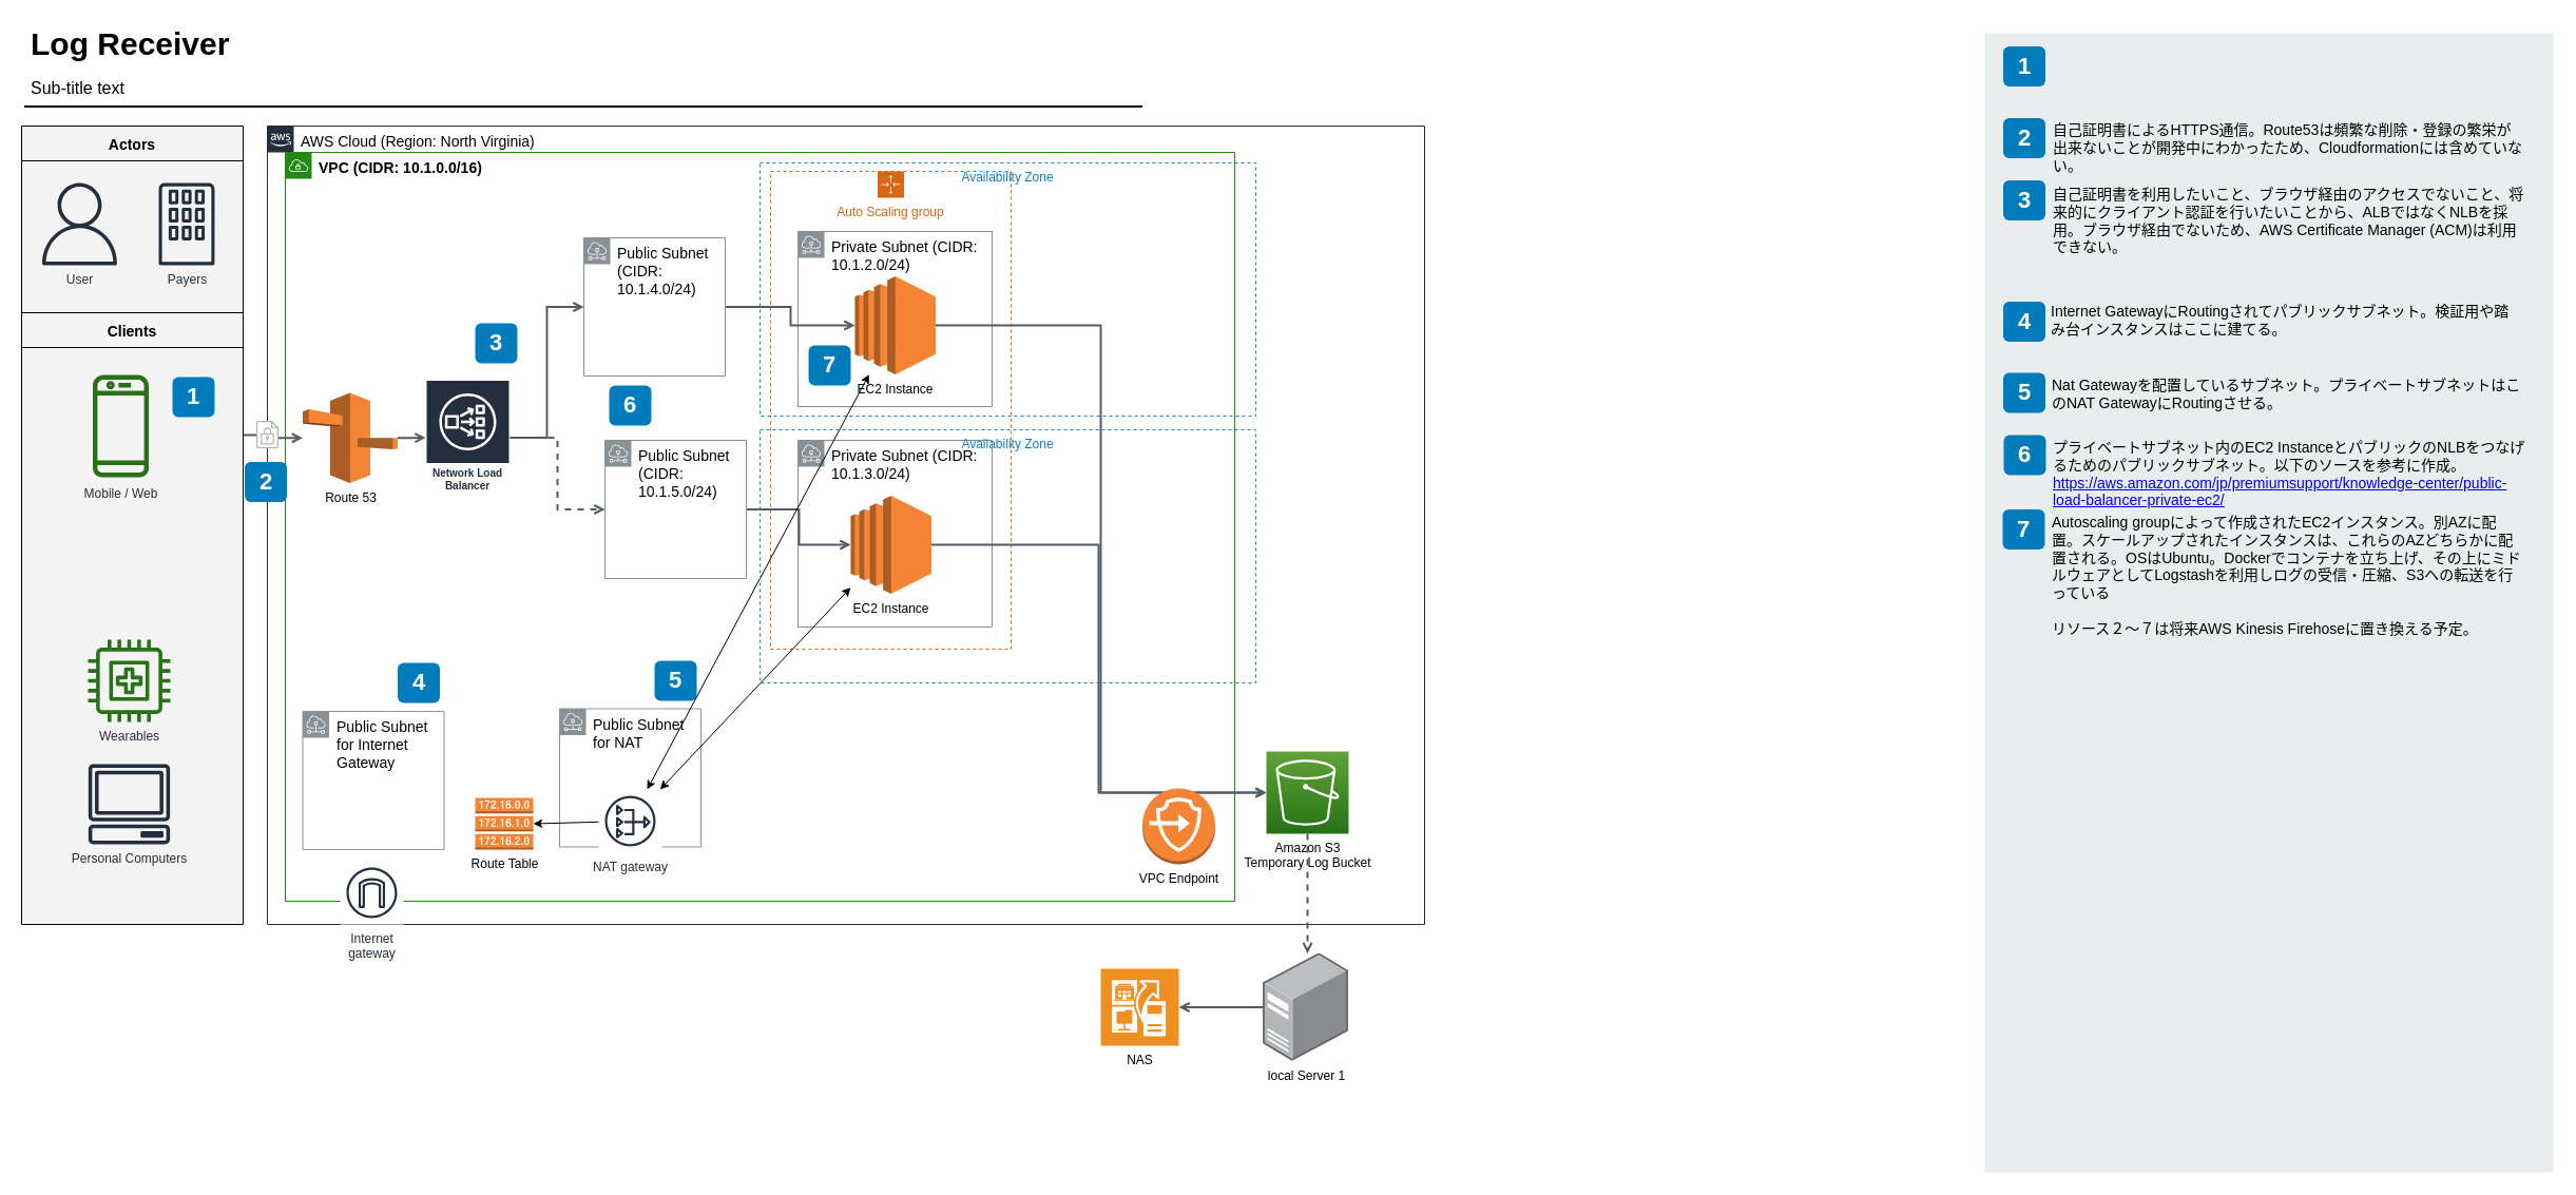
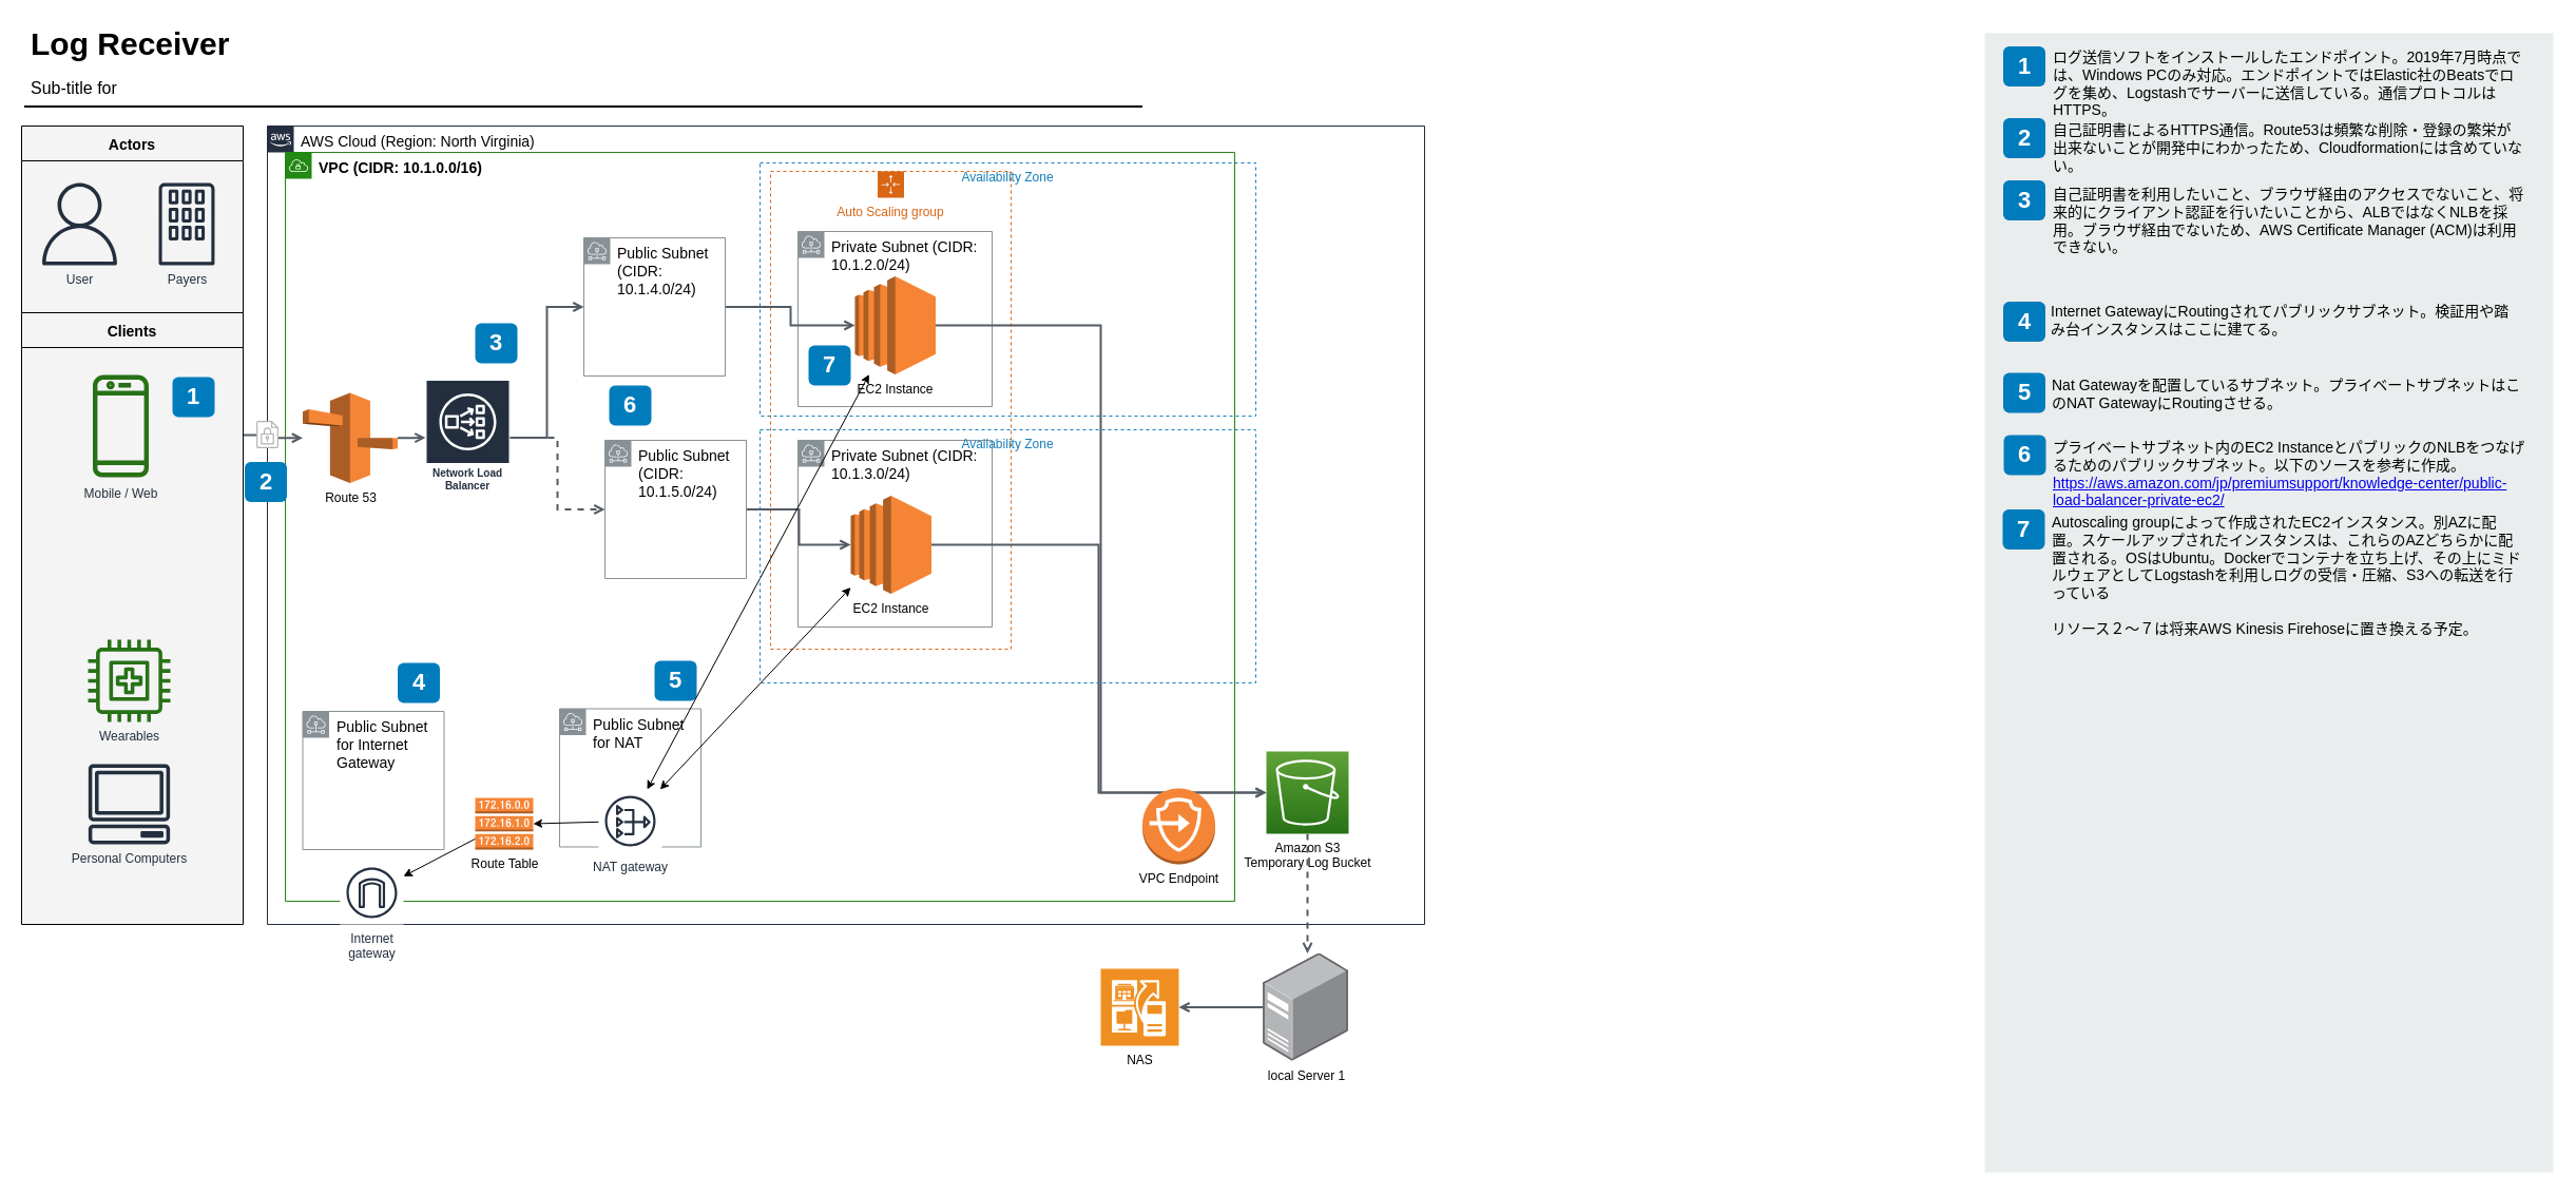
+ <mxCell id="25" value="ログ送信ソフトをインストールしたエンドポイント。2019年7月時点では、Windows PCのみ対応。エンドポイントではElastic社のBeatsでログを集め、Logstashでサーバーに送信している。通信プロトコルはHTTPS。" style="text;html=1;align=left;verticalAlign=top;spacingTop=-4;fontSize=14;labelBackgroundColor=none;whiteSpace=wrap;" parent="1" vertex="1"><mxGeometry x="1943.5" y="43" width="449" height="61" as="geometry" /></mxCell>
- <mxCell id="23" value="Sub-title text&lt;br style=&quot;font-size: 16px&quot;&gt;" style="text;html=1;resizable=0;points=[];autosize=1;align=left;verticalAlign=top;spacingTop=-4;fontSize=16;fontColor=#000000;labelBackgroundColor=none;" parent="1" vertex="1"><mxGeometry x="26.5" y="70.5" width="100" height="20" as="geometry" /></mxCell>
+ <mxCell id="23" value="Sub-title for&lt;br style=&quot;font-size: 16px&quot;&gt;" style="text;html=1;resizable=0;points=[];autosize=1;align=left;verticalAlign=top;spacingTop=-4;fontSize=16;fontColor=#000000;labelBackgroundColor=none;" parent="1" vertex="1"><mxGeometry x="26.5" y="70.5" width="100" height="20" as="geometry" /></mxCell>
+ <mxCell id="59" value="" style="endArrow=classic;html=1;" parent="1" source="50" target="49" edge="1"><mxGeometry width="50" height="50" relative="1" as="geometry"><mxPoint x="410" y="944" as="sourcePoint" /><mxPoint x="460" y="894" as="targetPoint" /></mxGeometry></mxCell>
